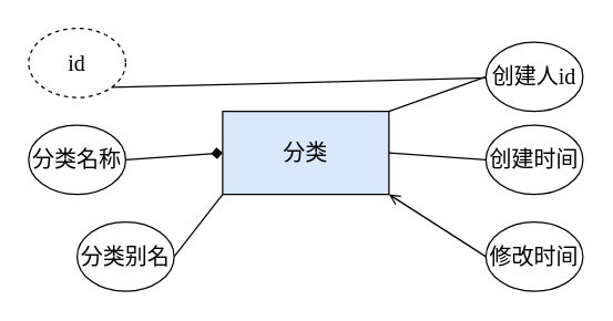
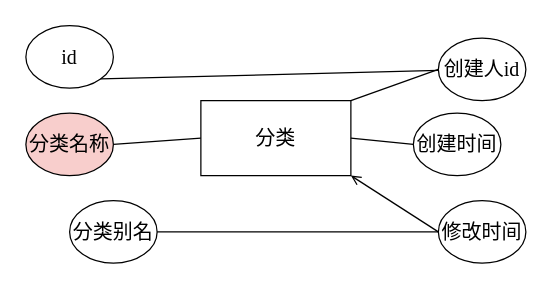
- <mxCell id="3" value="id" style="ellipse;whiteSpace=wrap;html=1;fontFamily=Times New Roman;fontSize=16;dashed=1;" parent="1" vertex="1"><mxGeometry x="20" y="20" width="70" height="50" as="geometry" /></mxCell>
+ <mxCell id="3" value="id" style="ellipse;whiteSpace=wrap;html=1;fontFamily=Times New Roman;fontSize=16;" parent="1" vertex="1"><mxGeometry x="20" y="20" width="70" height="50" as="geometry" /></mxCell>
- <mxCell id="2" value="分类" style="rounded=0;whiteSpace=wrap;html=1;fontFamily=Times New Roman;fontSize=16;fillColor=#dae8fc;" parent="1" vertex="1"><mxGeometry x="160" y="80" width="120" height="60" as="geometry" /></mxCell>
+ <mxCell id="2" value="分类" style="rounded=0;whiteSpace=wrap;html=1;fontFamily=Times New Roman;fontSize=16;" parent="1" vertex="1"><mxGeometry x="160" y="80" width="120" height="60" as="geometry" /></mxCell>
- <mxCell id="13" value="" style="endArrow=diamond;html=1;rounded=0;exitX=1;exitY=0.5;exitDx=0;exitDy=0;entryX=0;entryY=0.5;entryDx=0;entryDy=0;fontFamily=Times New Roman;fontSize=16;" parent="1" source="4" target="2" edge="1"><mxGeometry width="50" height="50" relative="1" as="geometry"><mxPoint x="200" y="170" as="sourcePoint" /><mxPoint x="160" y="110" as="targetPoint" /></mxGeometry></mxCell>
+ <mxCell id="13" value="" style="endArrow=none;html=1;rounded=0;exitX=1;exitY=0.5;exitDx=0;exitDy=0;entryX=0;entryY=0.5;entryDx=0;entryDy=0;fontFamily=Times New Roman;fontSize=16;" parent="1" source="4" target="2" edge="1"><mxGeometry width="50" height="50" relative="1" as="geometry"><mxPoint x="200" y="170" as="sourcePoint" /><mxPoint x="160" y="110" as="targetPoint" /></mxGeometry></mxCell>
- <mxCell id="4" value="分类名称" style="ellipse;whiteSpace=wrap;html=1;fontFamily=Times New Roman;fontSize=16;" parent="1" vertex="1"><mxGeometry x="20" y="90" width="70" height="50" as="geometry" /></mxCell>
+ <mxCell id="4" value="分类名称" style="ellipse;whiteSpace=wrap;html=1;fontFamily=Times New Roman;fontSize=16;fillColor=#f8cecc;" parent="1" vertex="1"><mxGeometry x="20" y="90" width="70" height="50" as="geometry" /></mxCell>
- <mxCell id="7" value="创建时间" style="ellipse;whiteSpace=wrap;html=1;fontFamily=Times New Roman;fontSize=16;" parent="1" vertex="1"><mxGeometry x="350" y="90" width="70" height="50" as="geometry" /></mxCell>
+ <mxCell id="7" value="创建时间" style="ellipse;whiteSpace=wrap;html=1;fontFamily=Times New Roman;fontSize=16;" parent="1" vertex="1"><mxGeometry x="330" y="90" width="70" height="50" as="geometry" /></mxCell>
- <mxCell id="12" value="" style="endArrow=none;html=1;rounded=0;exitX=1;exitY=0.5;exitDx=0;exitDy=0;entryX=0;entryY=1;entryDx=0;entryDy=0;fontFamily=Times New Roman;fontSize=16;" parent="1" source="5" target="2" edge="1"><mxGeometry width="50" height="50" relative="1" as="geometry"><mxPoint x="100" y="160" as="sourcePoint" /><mxPoint x="150" y="140" as="targetPoint" /></mxGeometry></mxCell>
+ <mxCell id="12" value="" style="endArrow=none;html=1;rounded=0;exitX=1;exitY=0.5;exitDx=0;exitDy=0;fontFamily=Times New Roman;fontSize=16;" parent="1" source="5" target="6" edge="1"><mxGeometry width="50" height="50" relative="1" as="geometry"><mxPoint x="100" y="160" as="sourcePoint" /><mxPoint x="150" y="140" as="targetPoint" /></mxGeometry></mxCell>
